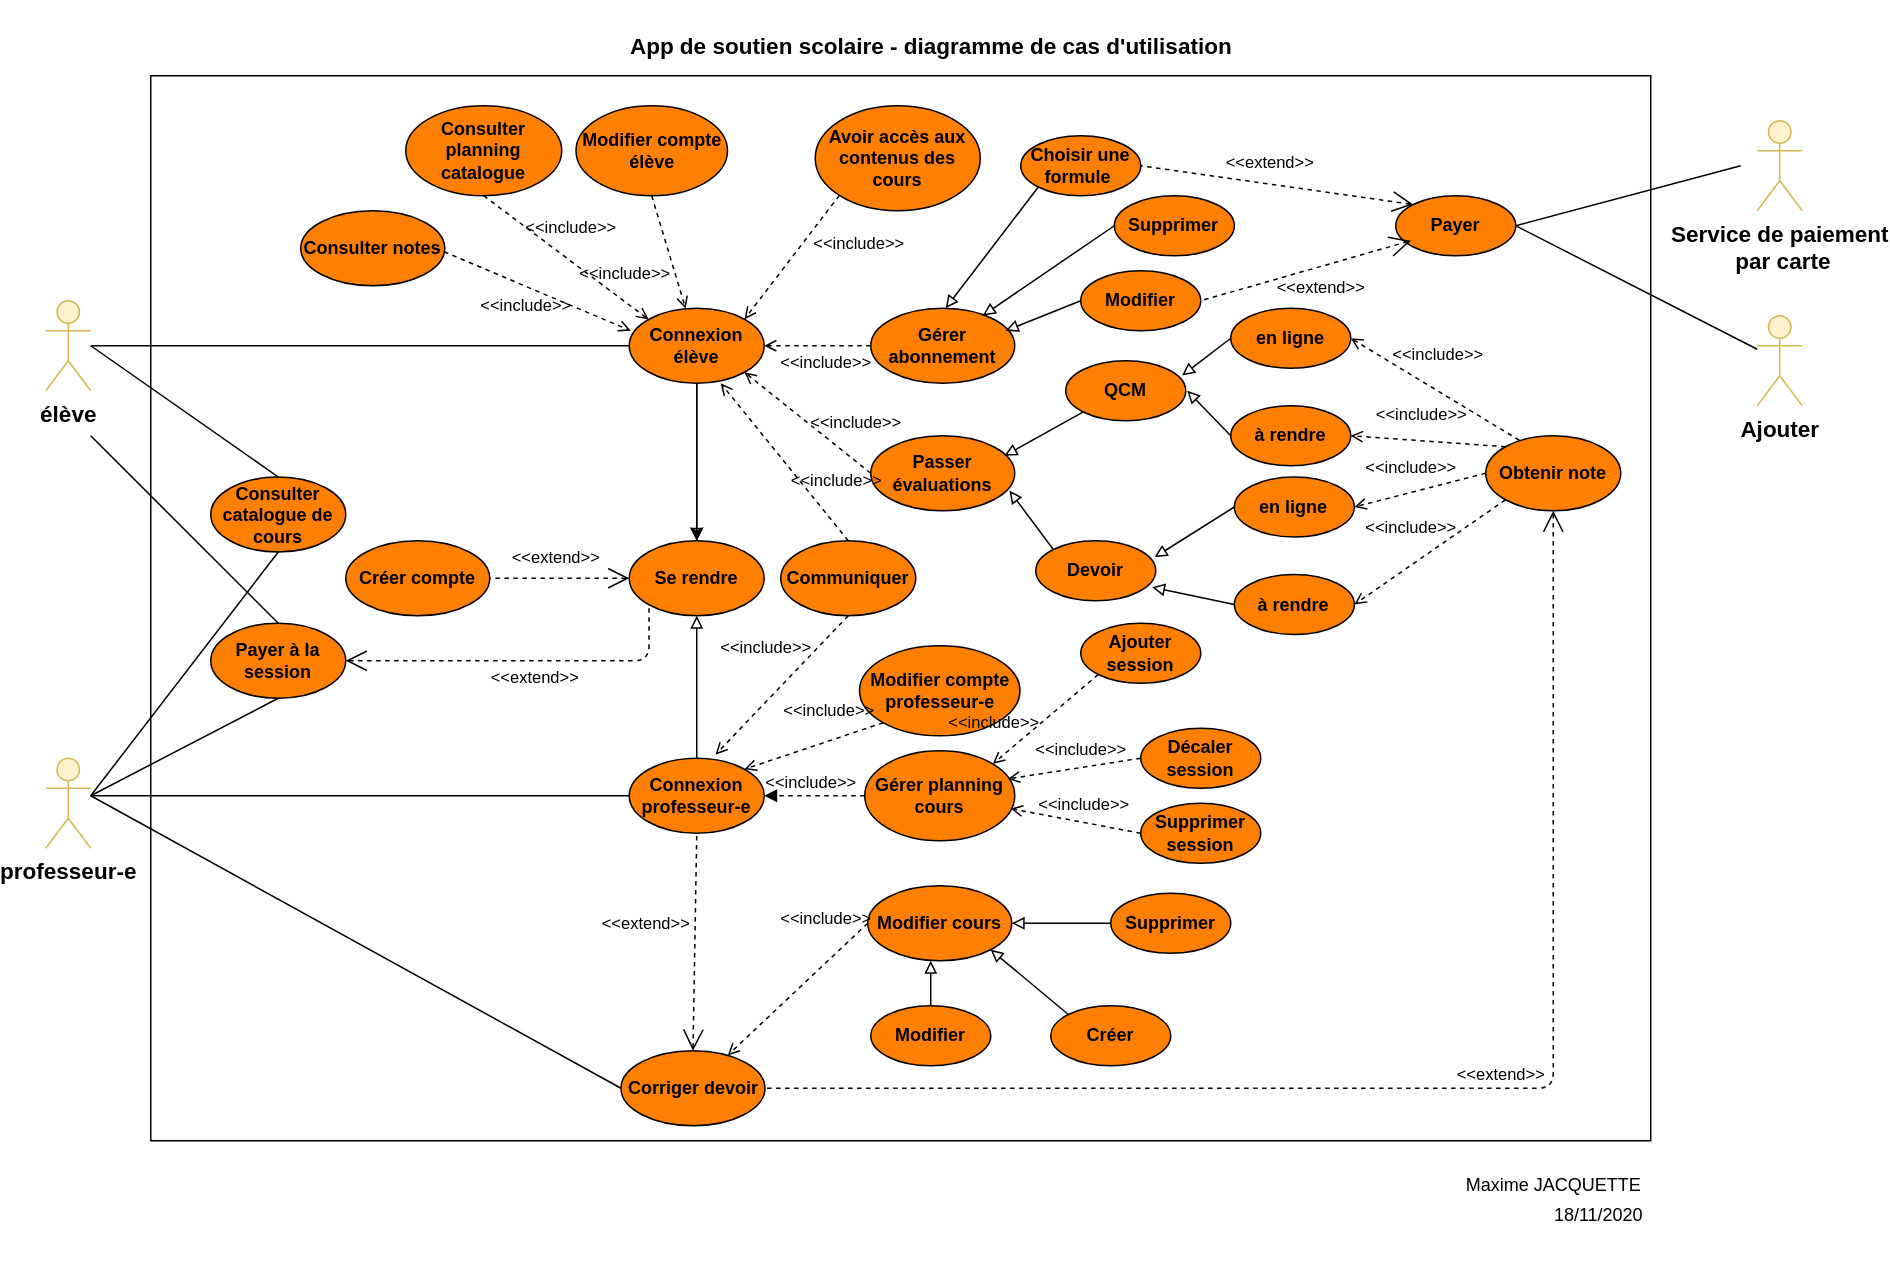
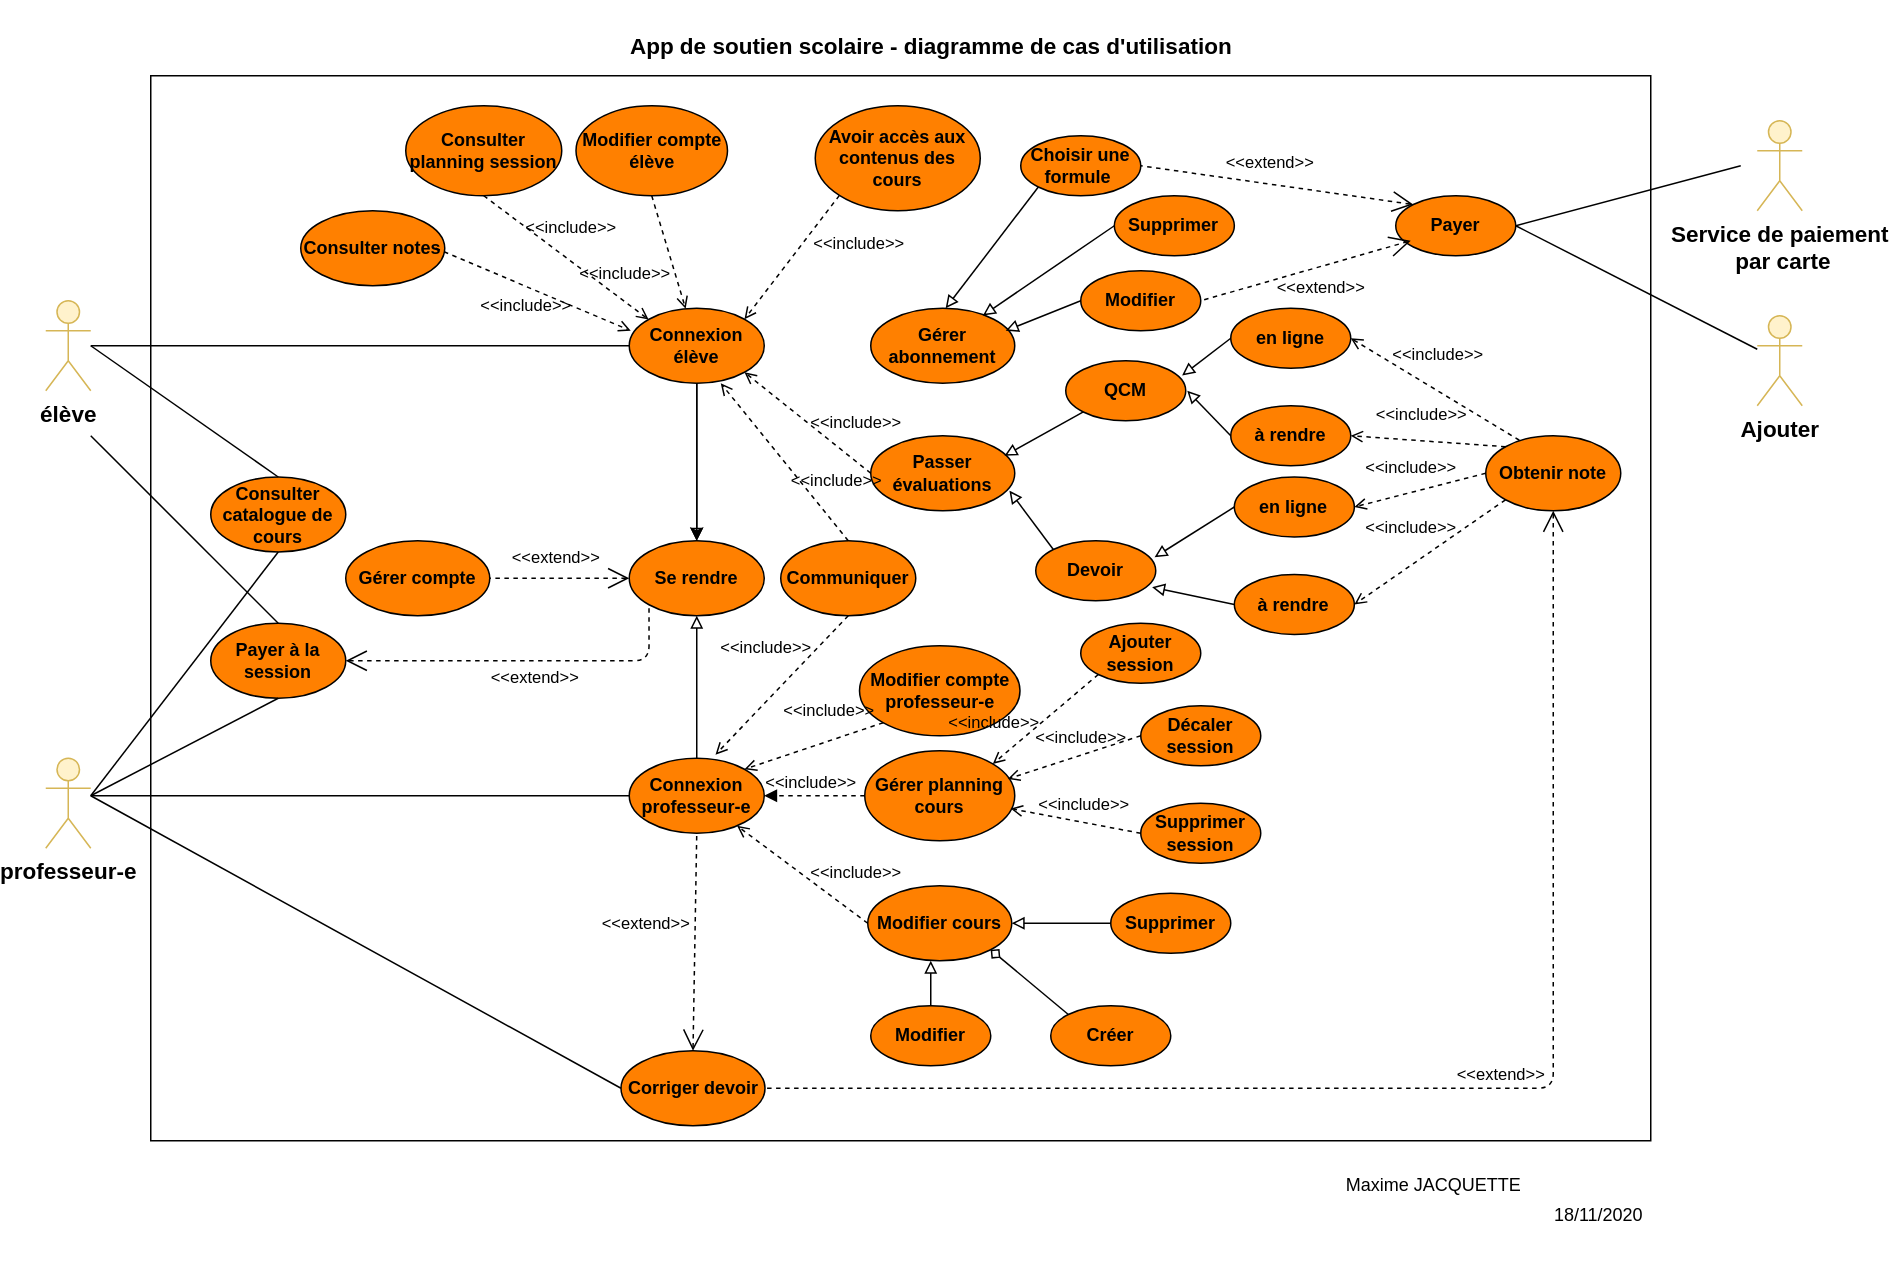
- <mxCell id="71" value="&lt;b&gt;Consulter planning catalogue&lt;/b&gt;" style="ellipse;whiteSpace=wrap;html=1;fillColor=#ff8000;" vertex="1" parent="1"><mxGeometry x="260" y="70" width="104" height="60" as="geometry" /></mxCell>
+ <mxCell id="71" value="&lt;b&gt;Consulter planning session&lt;/b&gt;" style="ellipse;whiteSpace=wrap;html=1;fillColor=#ff8000;" vertex="1" parent="1"><mxGeometry x="260" y="70" width="104" height="60" as="geometry" /></mxCell>
- <mxCell id="32" value="&amp;lt;&amp;lt;include&amp;gt;&amp;gt;" style="edgeStyle=none;html=1;endArrow=open;verticalAlign=bottom;dashed=1;labelBackgroundColor=none;exitX=0;exitY=0.5;exitDx=0;exitDy=0;entryX=1;entryY=0.5;entryDx=0;entryDy=0;" edge="1" parent="1" source="12" target="17"><mxGeometry x="-0.155" y="20" width="160" relative="1" as="geometry"><mxPoint x="573" y="290" as="sourcePoint" /><mxPoint x="506" y="290" as="targetPoint" /><mxPoint as="offset" /></mxGeometry></mxCell>
- <mxCell id="6" value="&lt;b&gt;Créer compte&lt;/b&gt;" style="ellipse;whiteSpace=wrap;html=1;fillColor=#ff8000;" vertex="1" parent="1"><mxGeometry x="220" y="360" width="96" height="50" as="geometry" /></mxCell>
+ <mxCell id="6" value="&lt;b&gt;Gérer compte&lt;/b&gt;" style="ellipse;whiteSpace=wrap;html=1;fillColor=#ff8000;" vertex="1" parent="1"><mxGeometry x="220" y="360" width="96" height="50" as="geometry" /></mxCell>
- <mxCell id="66" value="&lt;b&gt;Décaler session&lt;br&gt;&lt;/b&gt;" style="ellipse;whiteSpace=wrap;html=1;fillColor=#ff8000;" vertex="1" parent="1"><mxGeometry x="750" y="485" width="80" height="40" as="geometry" /></mxCell>
+ <mxCell id="66" value="&lt;b&gt;Décaler session&lt;br&gt;&lt;/b&gt;" style="ellipse;whiteSpace=wrap;html=1;fillColor=#ff8000;" vertex="1" parent="1"><mxGeometry x="750" y="470" width="80" height="40" as="geometry" /></mxCell>
- <mxCell id="48" value="" style="endArrow=block;html=1;endFill=0;elbow=vertical;exitX=0;exitY=0;exitDx=0;exitDy=0;entryX=1;entryY=1;entryDx=0;entryDy=0;" edge="1" parent="1" source="47" target="13"><mxGeometry width="160" relative="1" as="geometry"><mxPoint x="629.916" y="570.642" as="sourcePoint" /><mxPoint x="683.4" y="555" as="targetPoint" /></mxGeometry></mxCell>
+ <mxCell id="48" value="" style="endArrow=diamond;html=1;endFill=0;elbow=vertical;exitX=0;exitY=0;exitDx=0;exitDy=0;entryX=1;entryY=1;entryDx=0;entryDy=0;" edge="1" parent="1" source="47" target="13"><mxGeometry width="160" relative="1" as="geometry"><mxPoint x="629.916" y="570.642" as="sourcePoint" /><mxPoint x="683.4" y="555" as="targetPoint" /></mxGeometry></mxCell>
- <mxCell id="44" value="&amp;lt;&amp;lt;include&amp;gt;&amp;gt;" style="edgeStyle=none;html=1;endArrow=open;verticalAlign=bottom;dashed=1;labelBackgroundColor=none;exitX=0;exitY=0.5;exitDx=0;exitDy=0;" edge="1" parent="1" source="13" target="52"><mxGeometry x="-0.607" y="-15" width="160" relative="1" as="geometry"><mxPoint x="557" y="590" as="sourcePoint" /><mxPoint x="490" y="590" as="targetPoint" /><mxPoint as="offset" /></mxGeometry></mxCell>
+ <mxCell id="44" value="&amp;lt;&amp;lt;include&amp;gt;&amp;gt;" style="edgeStyle=none;html=1;endArrow=open;verticalAlign=bottom;dashed=1;labelBackgroundColor=none;exitX=0;exitY=0.5;exitDx=0;exitDy=0;" edge="1" parent="1" source="13" target="18"><mxGeometry x="-0.607" y="-15" width="160" relative="1" as="geometry"><mxPoint x="557" y="590" as="sourcePoint" /><mxPoint x="490" y="590" as="targetPoint" /><mxPoint as="offset" /></mxGeometry></mxCell>
- <mxCell id="86" value="Maxime JACQUETTE" style="text;html=1;align=center;verticalAlign=middle;resizable=0;points=[];autosize=1;" vertex="1" parent="1"><mxGeometry x="960" y="780" width="130" height="20" as="geometry" /></mxCell>
+ <mxCell id="86" value="Maxime JACQUETTE" style="text;html=1;align=center;verticalAlign=middle;resizable=0;points=[];autosize=1;" vertex="1" parent="1"><mxGeometry x="880" y="780" width="130" height="20" as="geometry" /></mxCell>
